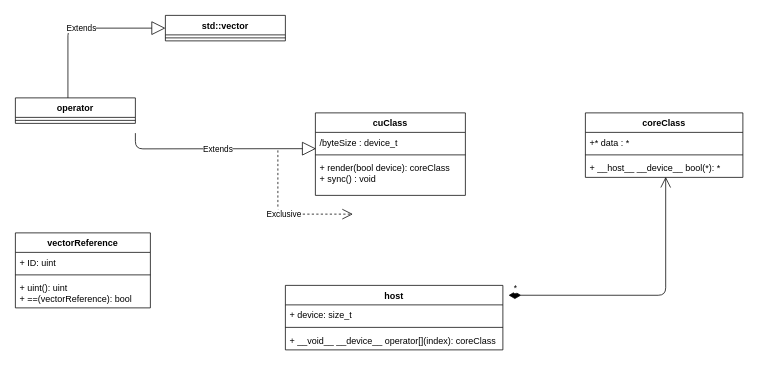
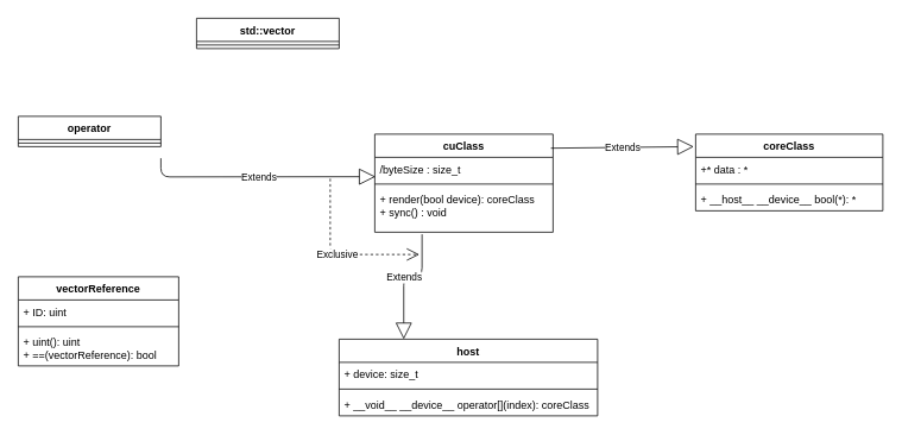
- <mxCell id="20" value="Extends" style="endArrow=block;endSize=16;endFill=0;html=1;edgeStyle=elbowEdgeStyle;elbow=vertical;exitX=0.438;exitY=0;exitDx=0;exitDy=0;exitPerimeter=0;entryX=0;entryY=0.5;entryDx=0;entryDy=0;" parent="1" source="2" target="18" edge="1"><mxGeometry width="160" relative="1" as="geometry"><mxPoint x="101.52" y="230.004" as="sourcePoint" /><mxPoint x="150" y="50" as="targetPoint" /><Array as="points"><mxPoint x="130" y="37" /></Array></mxGeometry></mxCell>
+ <mxCell id="16" value="Extends" style="endArrow=block;endSize=16;endFill=0;html=1;exitX=0.988;exitY=0.143;exitDx=0;exitDy=0;exitPerimeter=0;entryX=-0.01;entryY=0.163;entryDx=0;entryDy=0;entryPerimeter=0;" parent="1" source="4" target="8" edge="1"><mxGeometry width="160" relative="1" as="geometry"><mxPoint x="720" y="350" as="sourcePoint" /><mxPoint x="880" y="350" as="targetPoint" /></mxGeometry></mxCell>
- <mxCell id="5" value="/byteSize : device_t" style="text;strokeColor=none;fillColor=none;align=left;verticalAlign=top;spacingLeft=4;spacingRight=4;overflow=hidden;rotatable=0;points=[[0,0.5],[1,0.5]];portConstraint=eastwest;" parent="4" vertex="1"><mxGeometry y="26" width="200" height="26" as="geometry" /></mxCell>
+ <mxCell id="5" value="/byteSize : size_t" style="text;strokeColor=none;fillColor=none;align=left;verticalAlign=top;spacingLeft=4;spacingRight=4;overflow=hidden;rotatable=0;points=[[0,0.5],[1,0.5]];portConstraint=eastwest;" parent="4" vertex="1"><mxGeometry y="26" width="200" height="26" as="geometry" /></mxCell>
+ <mxCell id="21" value="Extends" style="endArrow=block;endSize=16;endFill=0;html=1;edgeStyle=elbowEdgeStyle;elbow=vertical;exitX=0.265;exitY=1.046;exitDx=0;exitDy=0;exitPerimeter=0;entryX=0.25;entryY=0;entryDx=0;entryDy=0;" parent="1" source="7" target="12" edge="1"><mxGeometry width="160" relative="1" as="geometry"><mxPoint x="300" y="120" as="sourcePoint" /><mxPoint x="200" y="450" as="targetPoint" /><Array as="points"><mxPoint x="560" y="310" /><mxPoint x="20" y="393" /><mxPoint x="190" y="393" /></Array></mxGeometry></mxCell>
- <mxCell id="17" value="*" style="endArrow=open;html=1;endSize=12;startArrow=diamondThin;startSize=14;startFill=1;edgeStyle=orthogonalEdgeStyle;align=left;verticalAlign=bottom;exitX=1.026;exitY=0.153;exitDx=0;exitDy=0;entryX=0.51;entryY=0.978;entryDx=0;entryDy=0;entryPerimeter=0;exitPerimeter=0;" parent="1" source="12" target="11" edge="1"><mxGeometry x="-0.971" relative="1" as="geometry"><mxPoint x="480" y="600" as="sourcePoint" /><mxPoint x="640" y="600" as="targetPoint" /><Array as="points"><mxPoint x="887" y="393" /></Array><mxPoint as="offset" /></mxGeometry></mxCell>
